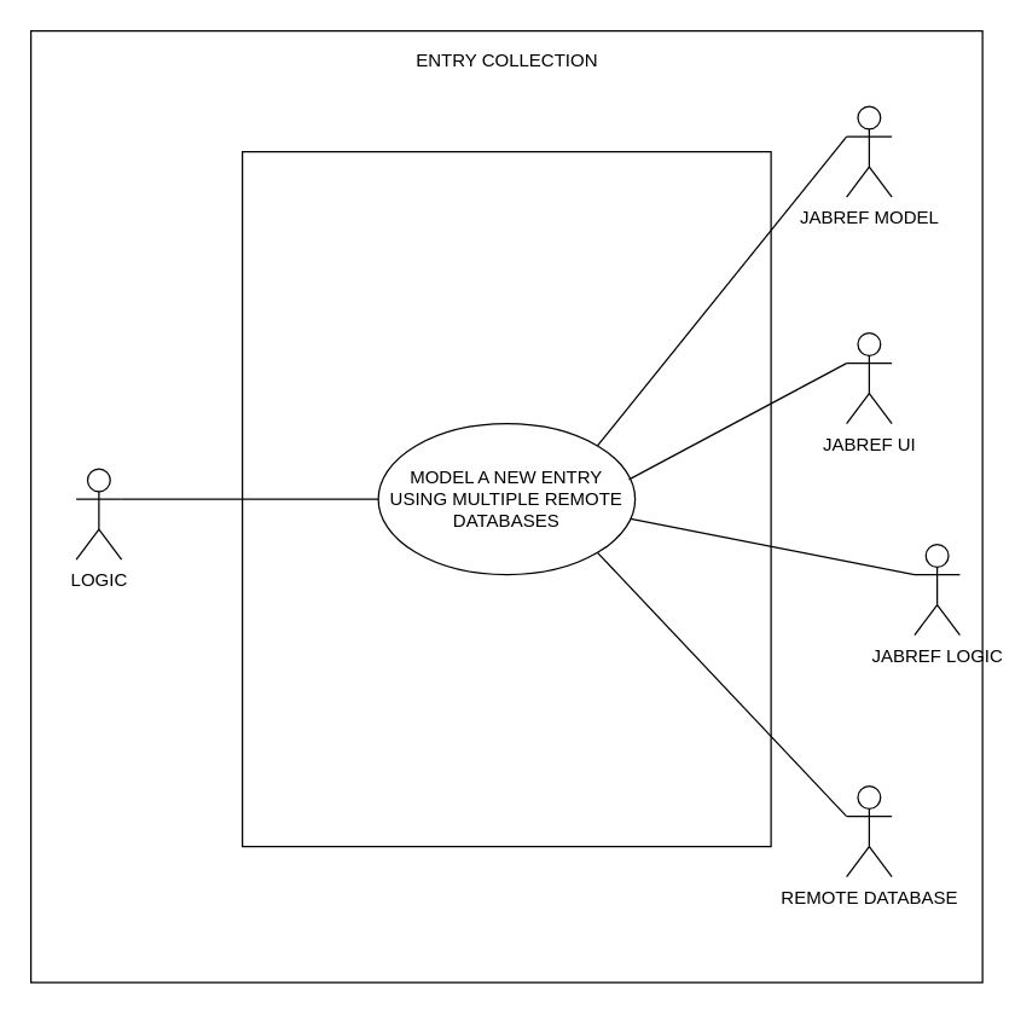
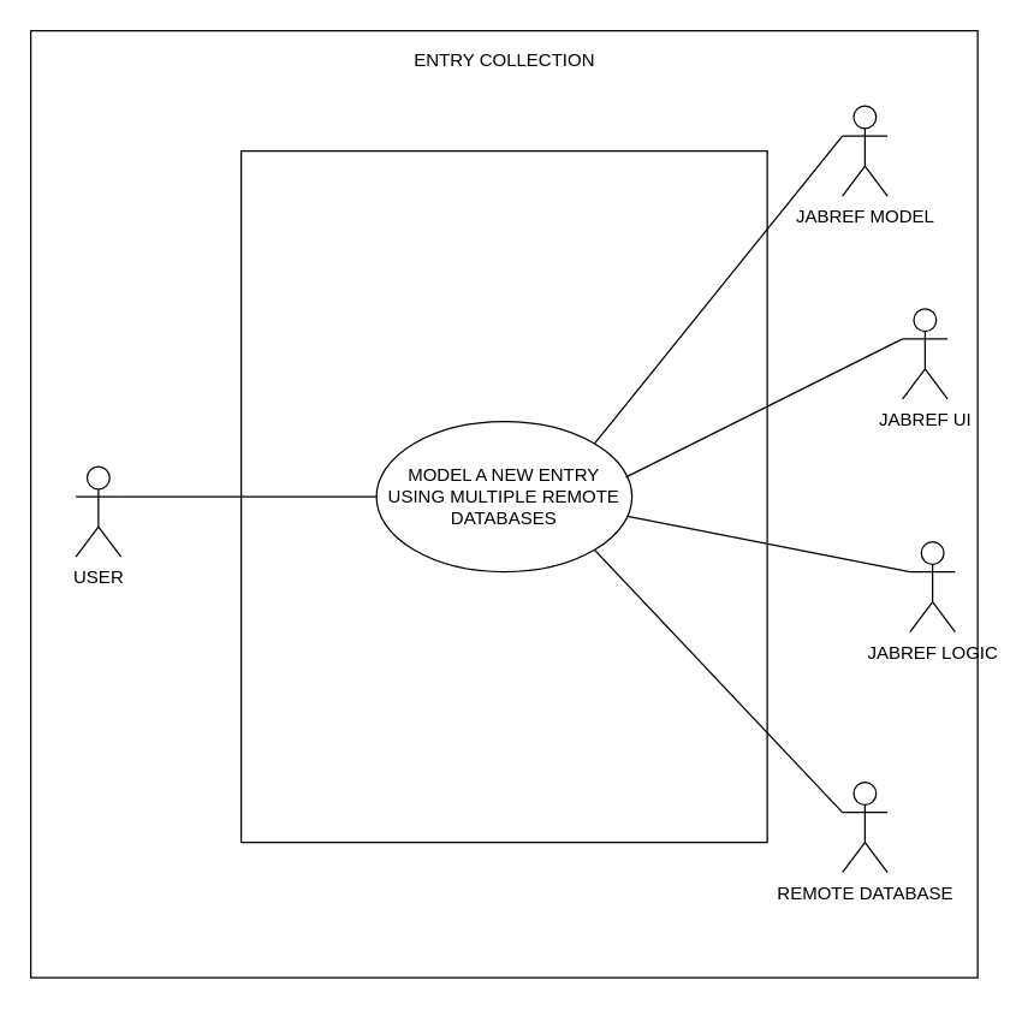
- <mxCell id="6" value="JABREF UI" style="shape=umlActor;verticalLabelPosition=bottom;verticalAlign=top;html=1;outlineConnect=0;" vertex="1" parent="1"><mxGeometry x="560" y="220" width="30" height="60" as="geometry" /></mxCell>
+ <mxCell id="6" value="JABREF UI" style="shape=umlActor;verticalLabelPosition=bottom;verticalAlign=top;html=1;outlineConnect=0;" vertex="1" parent="1"><mxGeometry x="600" y="205" width="30" height="60" as="geometry" /></mxCell>
- <mxCell id="3" value="LOGIC" style="shape=umlActor;verticalLabelPosition=bottom;verticalAlign=top;html=1;outlineConnect=0;" vertex="1" parent="1"><mxGeometry x="50" y="310" width="30" height="60" as="geometry" /></mxCell>
+ <mxCell id="3" value="USER" style="shape=umlActor;verticalLabelPosition=bottom;verticalAlign=top;html=1;outlineConnect=0;" vertex="1" parent="1"><mxGeometry x="50" y="310" width="30" height="60" as="geometry" /></mxCell>
